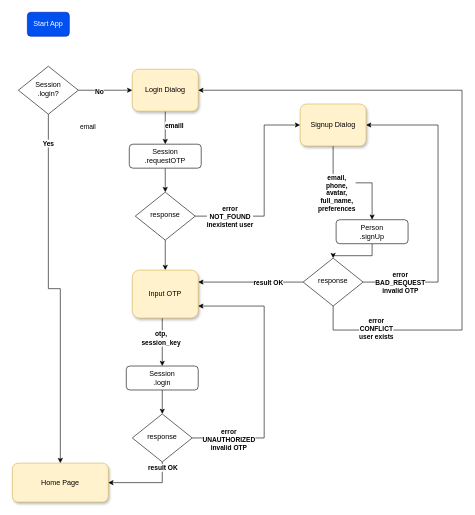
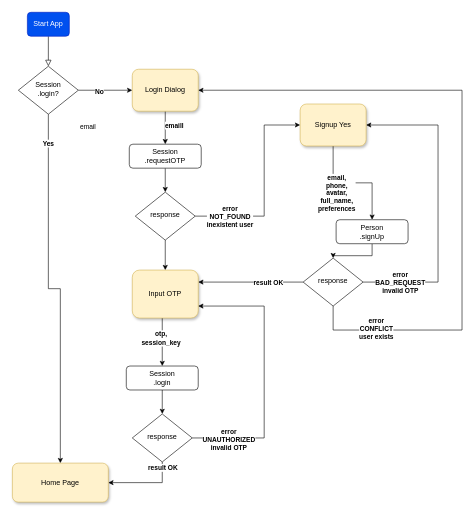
+ <mxCell id="2" value="" style="rounded=0;html=1;jettySize=auto;orthogonalLoop=1;fontSize=11;endArrow=block;endFill=0;endSize=8;strokeWidth=1;shadow=0;labelBackgroundColor=none;edgeStyle=orthogonalEdgeStyle;" parent="1" source="3" target="8" edge="1"><mxGeometry relative="1" as="geometry" /></mxCell>
- <mxCell id="40" value="Signup Dialog" style="rounded=1;whiteSpace=wrap;html=1;fontSize=12;glass=0;strokeWidth=1;shadow=1;strokeColor=#d6b656;fillColor=#fff2cc;" parent="1" vertex="1"><mxGeometry x="500" y="173" width="110" height="70" as="geometry" /></mxCell>
+ <mxCell id="40" value="Signup Yes" style="rounded=1;whiteSpace=wrap;html=1;fontSize=12;glass=0;strokeWidth=1;shadow=1;strokeColor=#d6b656;fillColor=#fff2cc;" parent="1" vertex="1"><mxGeometry x="500" y="173" width="110" height="70" as="geometry" /></mxCell>
